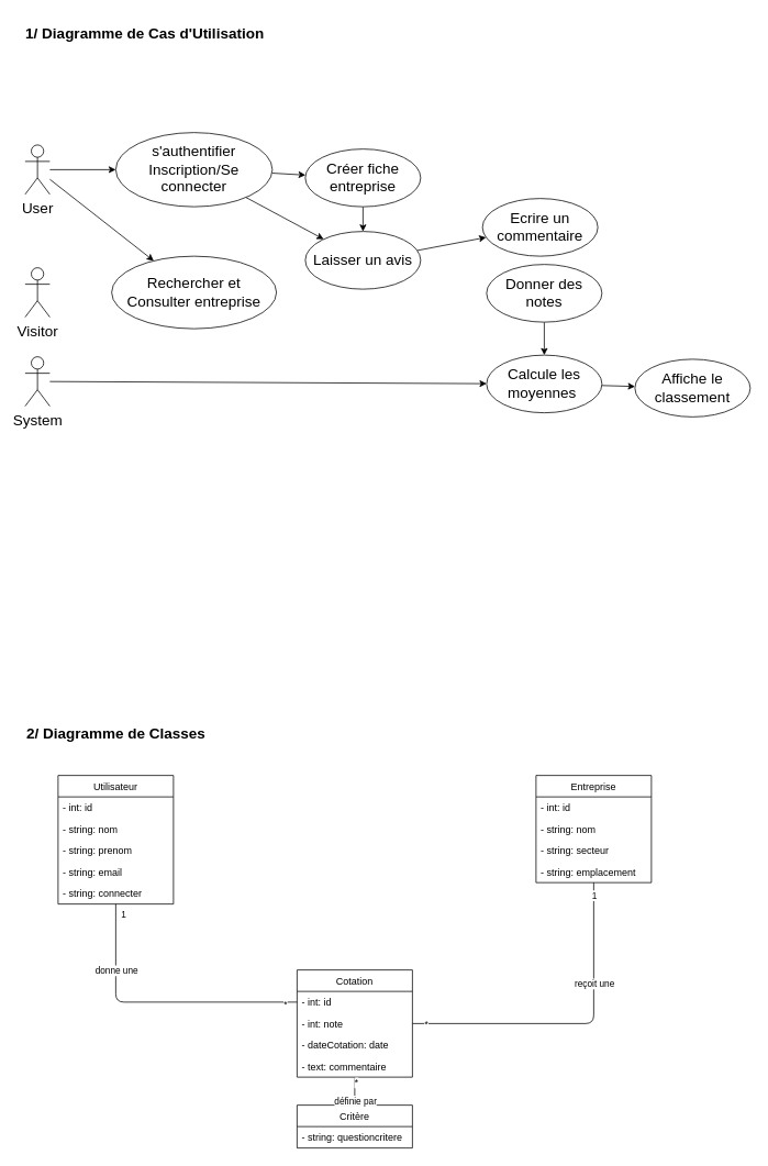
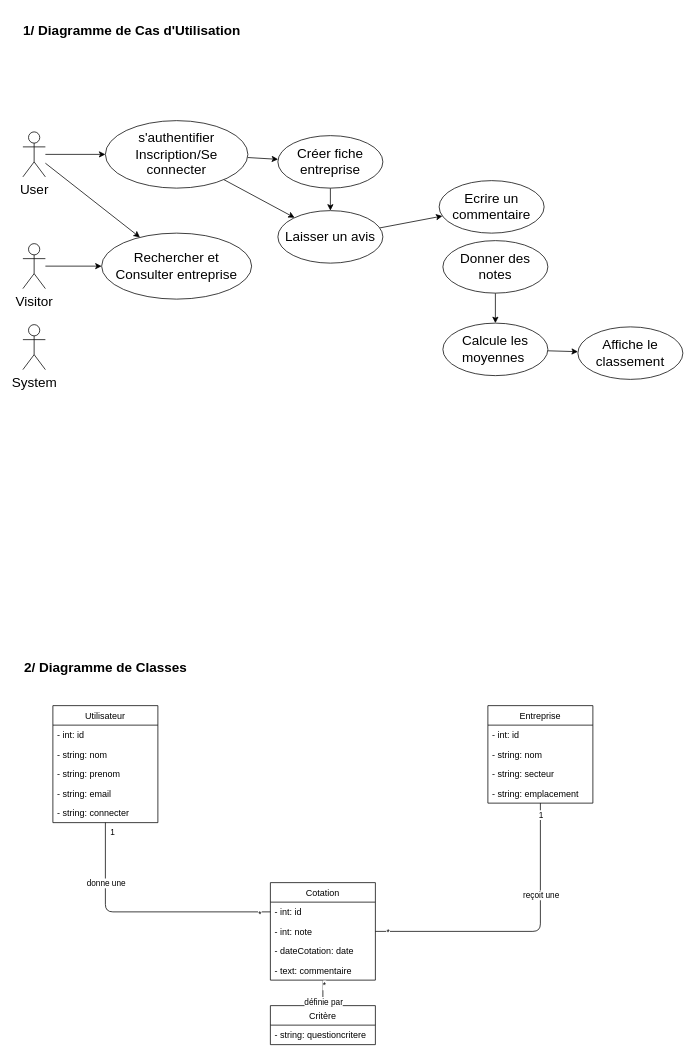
+ <mxCell id="36" style="edgeStyle=none;html=1;fontSize=18;" parent="1" source="37" target="33" edge="1"><mxGeometry relative="1" as="geometry" /></mxCell>
- <mxCell id="20" style="edgeStyle=none;html=1;fontSize=18;" parent="1" source="21" target="28" edge="1"><mxGeometry relative="1" as="geometry" /></mxCell>
